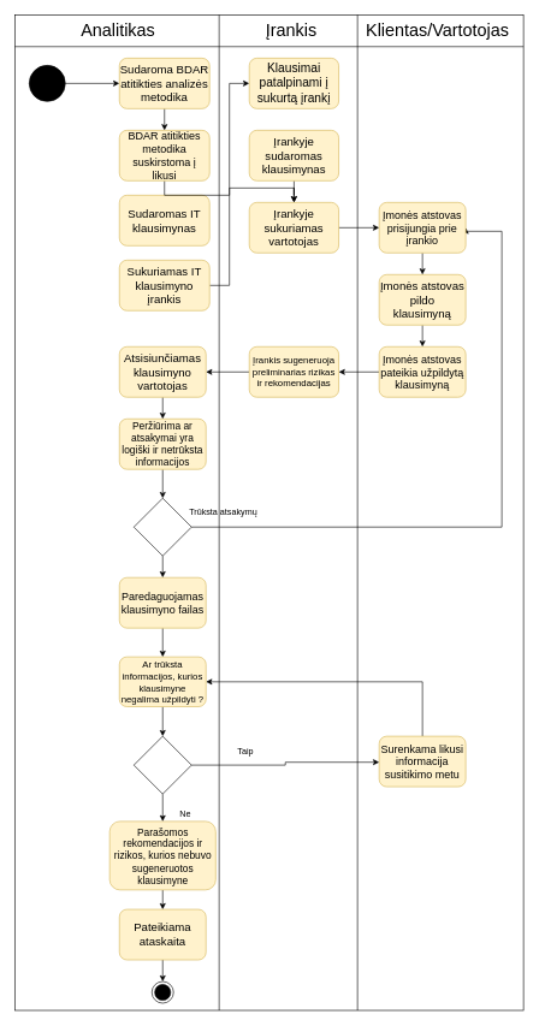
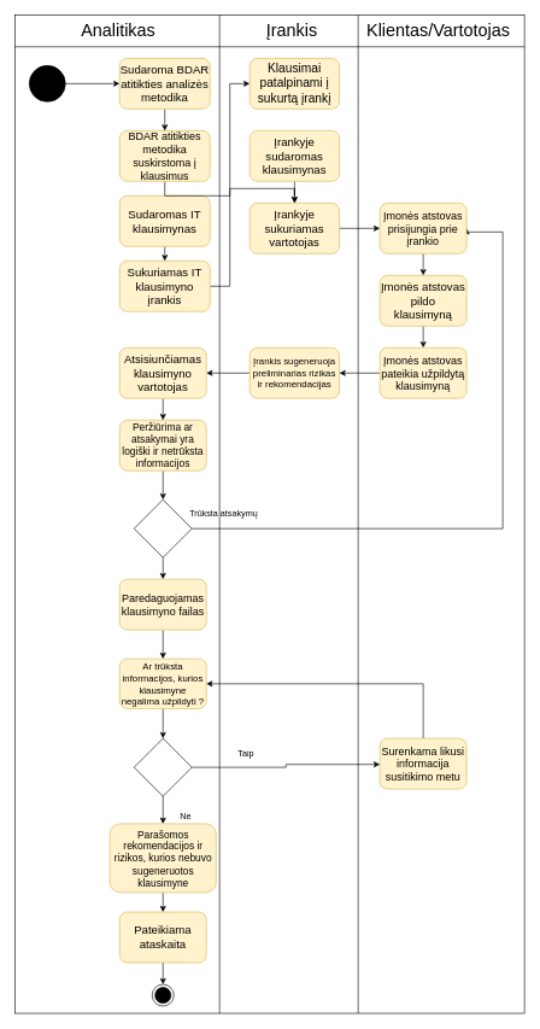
- <mxCell id="14" value="BDAR atitikties metodika suskirstoma į likusi" style="rounded=1;whiteSpace=wrap;html=1;fillColor=#fff2cc;strokeColor=#d6b656;fontSize=15;" vertex="1" parent="1"><mxGeometry x="165" y="180" width="125" height="70" as="geometry" /></mxCell>
+ <mxCell id="14" value="BDAR atitikties metodika suskirstoma į klausimus" style="rounded=1;whiteSpace=wrap;html=1;fillColor=#fff2cc;strokeColor=#d6b656;fontSize=15;" vertex="1" parent="1"><mxGeometry x="165" y="180" width="125" height="70" as="geometry" /></mxCell>
+ <mxCell id="9" style="edgeStyle=orthogonalEdgeStyle;rounded=0;orthogonalLoop=1;jettySize=auto;html=1;exitX=0.5;exitY=1;exitDx=0;exitDy=0;entryX=0.5;entryY=0;entryDx=0;entryDy=0;" edge="1" parent="1" source="10" target="8"><mxGeometry relative="1" as="geometry" /></mxCell>
